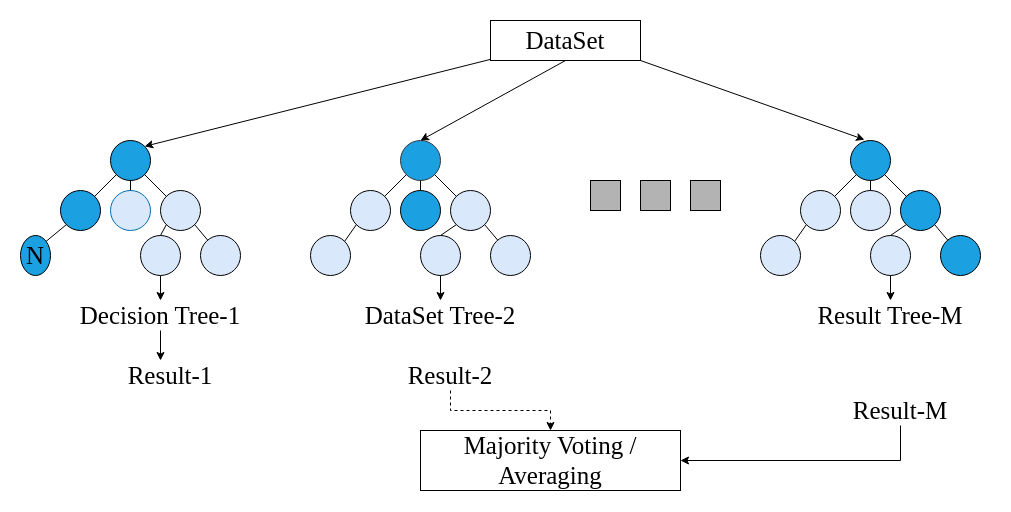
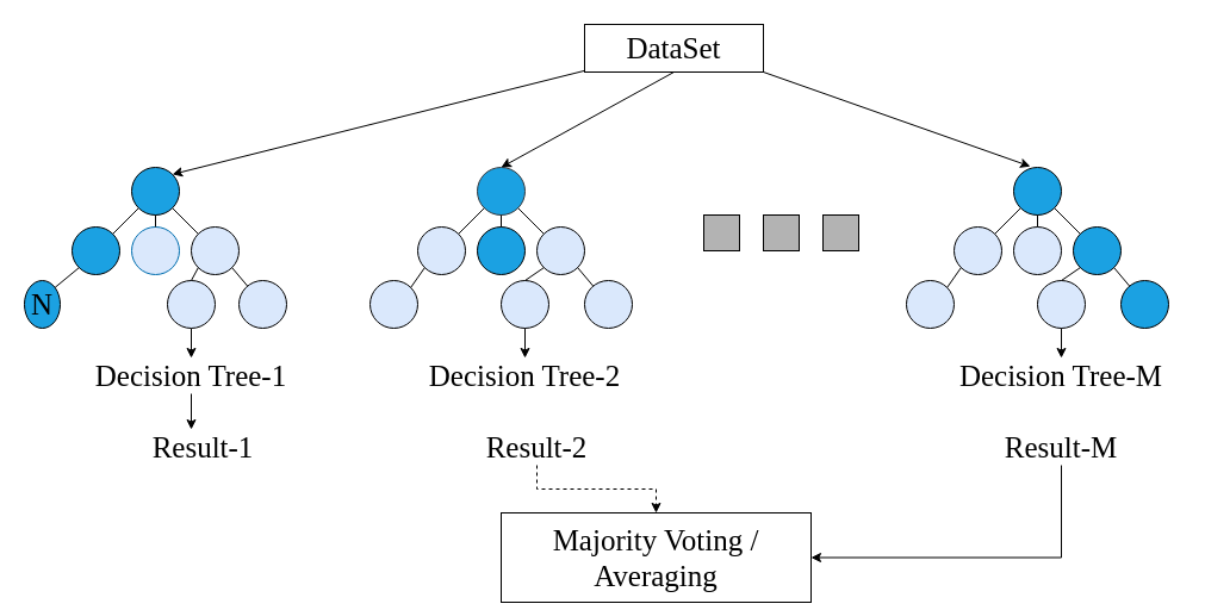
- <mxCell id="50" value="&lt;font style=&quot;font-size: 25px;&quot; face=&quot;Times New Roman&quot;&gt;DataSet Tree-2&lt;/font&gt;" style="text;strokeColor=none;align=center;fillColor=none;html=1;verticalAlign=middle;whiteSpace=wrap;rounded=0;" parent="1" vertex="1"><mxGeometry x="350" y="300" width="180" height="30" as="geometry" /></mxCell>
+ <mxCell id="50" value="&lt;font style=&quot;font-size: 25px;&quot; face=&quot;Times New Roman&quot;&gt;Decision Tree-2&lt;/font&gt;" style="text;strokeColor=none;align=center;fillColor=none;html=1;verticalAlign=middle;whiteSpace=wrap;rounded=0;" parent="1" vertex="1"><mxGeometry x="350" y="300" width="180" height="30" as="geometry" /></mxCell>
- <mxCell id="52" value="&lt;font style=&quot;font-size: 25px;&quot; face=&quot;Times New Roman&quot;&gt;Result Tree-M&lt;/font&gt;" style="text;strokeColor=none;align=center;fillColor=none;html=1;verticalAlign=middle;whiteSpace=wrap;rounded=0;" parent="1" vertex="1"><mxGeometry x="791.25" y="300" width="197.5" height="30" as="geometry" /></mxCell>
+ <mxCell id="52" value="&lt;font style=&quot;font-size: 25px;&quot; face=&quot;Times New Roman&quot;&gt;Decision Tree-M&lt;/font&gt;" style="text;strokeColor=none;align=center;fillColor=none;html=1;verticalAlign=middle;whiteSpace=wrap;rounded=0;" parent="1" vertex="1"><mxGeometry x="791.25" y="300" width="197.5" height="30" as="geometry" /></mxCell>
- <mxCell id="58" value="&lt;font style=&quot;font-size: 25px;&quot; face=&quot;Times New Roman&quot;&gt;Result-M&lt;/font&gt;" style="text;strokeColor=none;align=center;fillColor=none;html=1;verticalAlign=middle;whiteSpace=wrap;rounded=0;" parent="1" vertex="1"><mxGeometry x="840" y="395" width="120" height="30" as="geometry" /></mxCell>
+ <mxCell id="58" value="&lt;font style=&quot;font-size: 25px;&quot; face=&quot;Times New Roman&quot;&gt;Result-M&lt;/font&gt;" style="text;strokeColor=none;align=center;fillColor=none;html=1;verticalAlign=middle;whiteSpace=wrap;rounded=0;" parent="1" vertex="1"><mxGeometry x="830" y="360" width="120" height="30" as="geometry" /></mxCell>
- <mxCell id="60" value="&lt;font style=&quot;font-size: 25px;&quot; face=&quot;Times New Roman&quot;&gt;Majority Voting / Averaging&lt;/font&gt;" style="rounded=0;whiteSpace=wrap;html=1;" parent="1" vertex="1"><mxGeometry x="420" y="430" width="260" height="60" as="geometry" /></mxCell>
+ <mxCell id="60" value="&lt;font style=&quot;font-size: 25px;&quot; face=&quot;Times New Roman&quot;&gt;Majority Voting / Averaging&lt;/font&gt;" style="rounded=0;whiteSpace=wrap;html=1;" parent="1" vertex="1"><mxGeometry x="420" y="430" width="260" height="75" as="geometry" /></mxCell>
